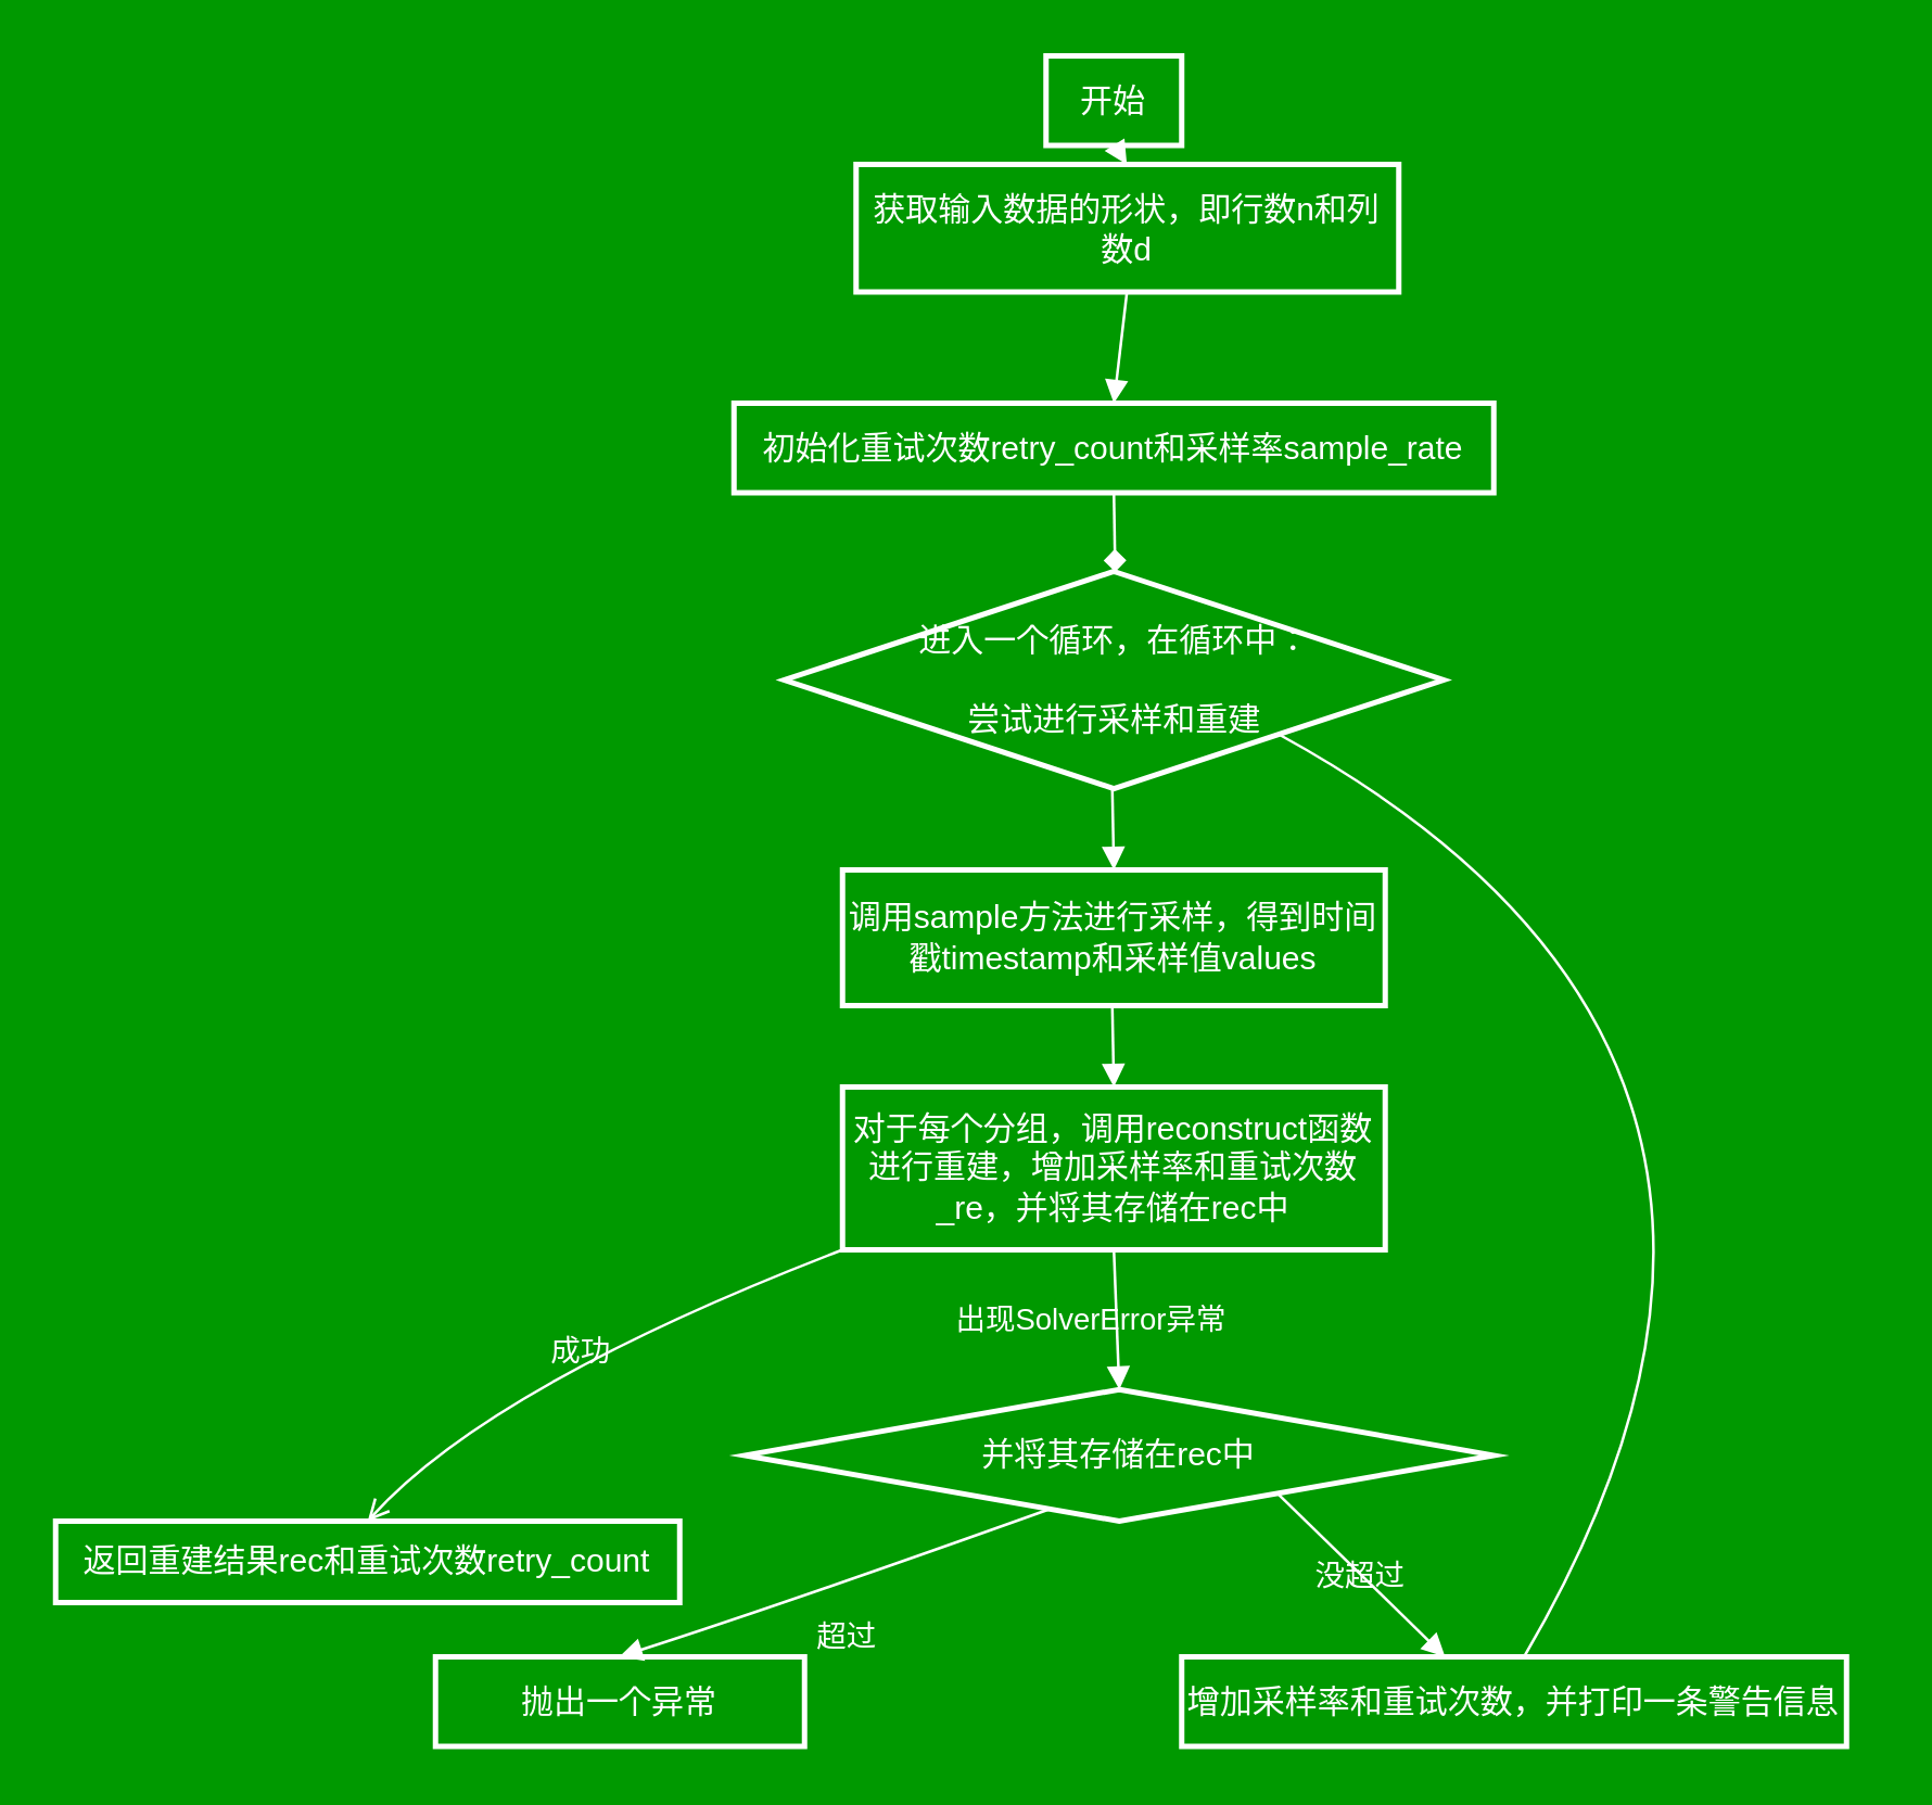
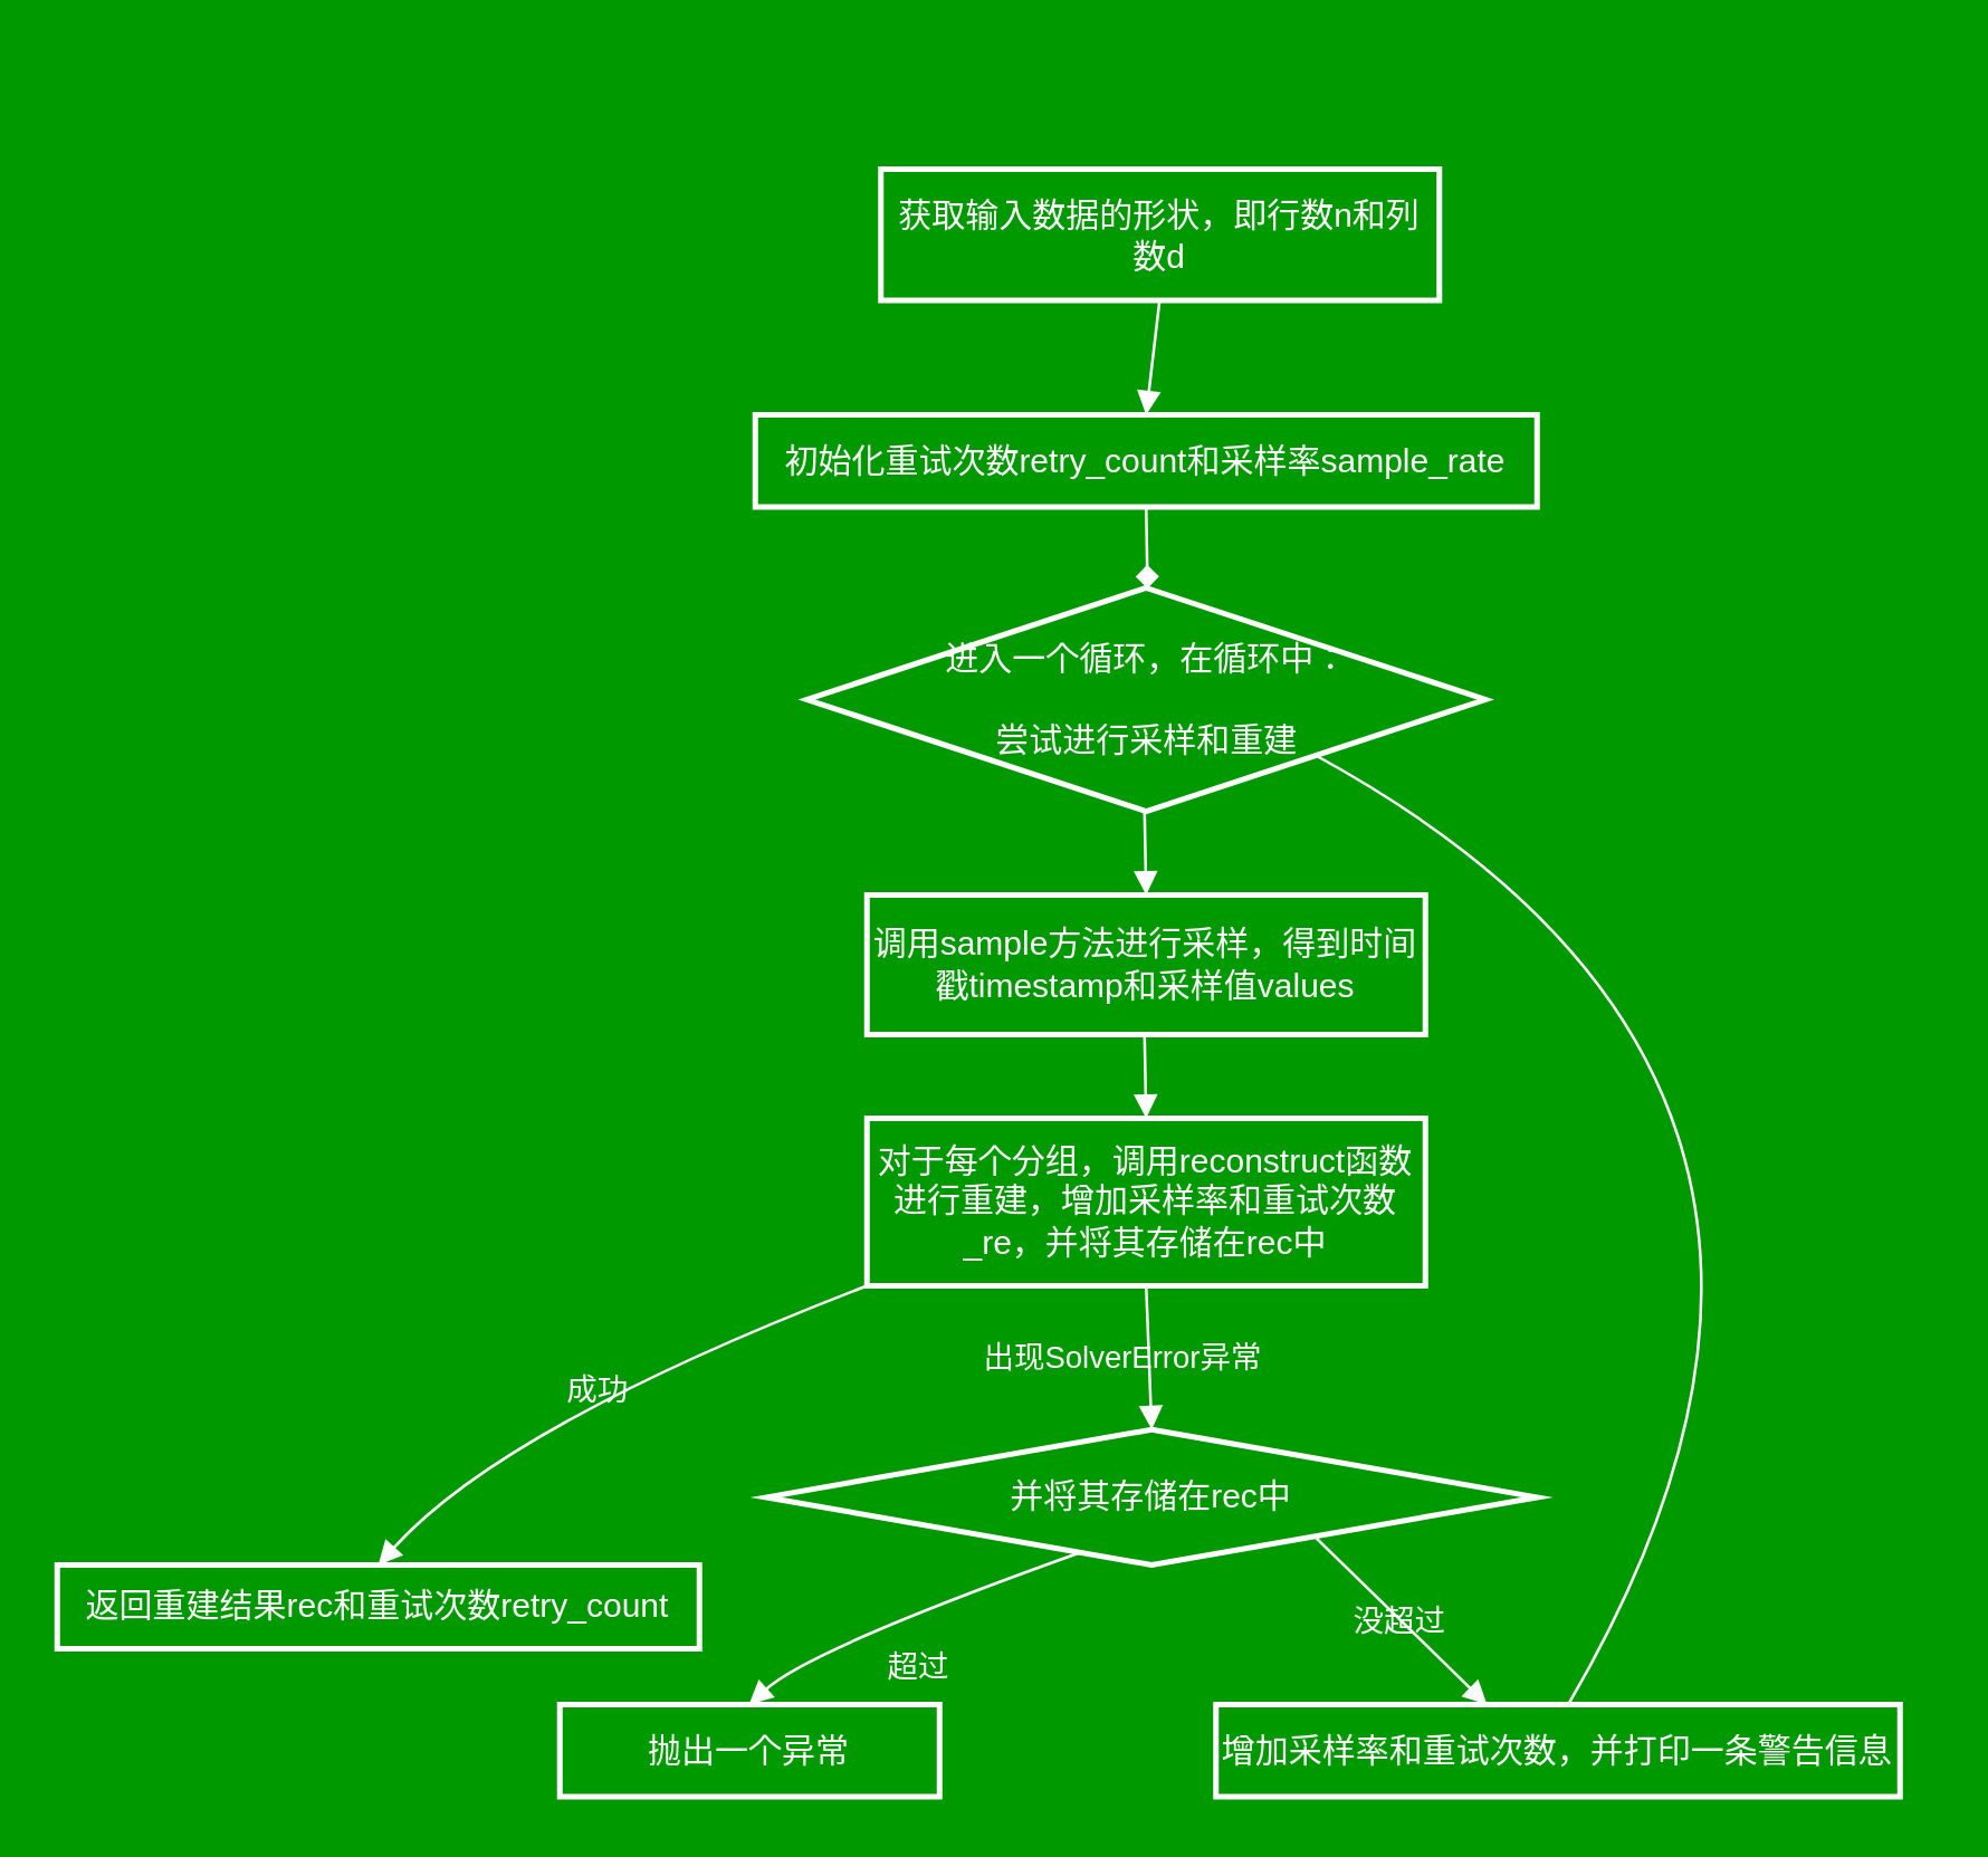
- <mxCell id="2" value="开始" style="whiteSpace=wrap;strokeWidth=2;fillColor=none;strokeColor=#FFFFFF;rounded=0;fontColor=#FFFFFF;" vertex="1" parent="1"><mxGeometry x="385" y="20" width="50" height="33" as="geometry" /></mxCell>
- <mxCell id="10" value="" style="curved=1;startArrow=none;endArrow=block;exitX=0.509;exitY=1.012;entryX=0.499;entryY=0.012;rounded=0;labelBackgroundColor=none;strokeColor=#FFFFFF;fontColor=#FFFFFF;" edge="1" parent="1" source="2" target="3"><mxGeometry relative="1" as="geometry"><Array as="points" /></mxGeometry></mxCell>
- <mxCell id="13" value="成功" style="curved=1;startArrow=none;endArrow=open;entryX=0.5;entryY=0.01;rounded=0;exitX=0;exitY=1;exitDx=0;exitDy=0;labelBackgroundColor=none;strokeColor=#FFFFFF;fontColor=#FFFFFF;" edge="1" parent="1" source="19" target="6"><mxGeometry relative="1" as="geometry"><Array as="points"><mxPoint x="180" y="510" /></Array><mxPoint x="150" y="440" as="sourcePoint" /></mxGeometry></mxCell>
+ <mxCell id="13" value="成功" style="curved=1;startArrow=none;endArrow=block;entryX=0.5;entryY=0.01;rounded=0;exitX=0;exitY=1;exitDx=0;exitDy=0;labelBackgroundColor=none;strokeColor=#FFFFFF;fontColor=#FFFFFF;" edge="1" parent="1" source="19" target="6"><mxGeometry relative="1" as="geometry"><Array as="points"><mxPoint x="180" y="510" /></Array><mxPoint x="150" y="440" as="sourcePoint" /></mxGeometry></mxCell>
- <mxCell id="8" value="抛出一个异常" style="whiteSpace=wrap;strokeWidth=2;fillColor=none;strokeColor=#FFFFFF;fontColor=#FFFFFF;rounded=0;" vertex="1" parent="1"><mxGeometry x="160" y="610" width="136" height="33" as="geometry" /></mxCell>
+ <mxCell id="8" value="抛出一个异常" style="whiteSpace=wrap;strokeWidth=2;fillColor=none;strokeColor=#FFFFFF;fontColor=#FFFFFF;rounded=0;" vertex="1" parent="1"><mxGeometry x="200" y="610" width="136" height="33" as="geometry" /></mxCell>
